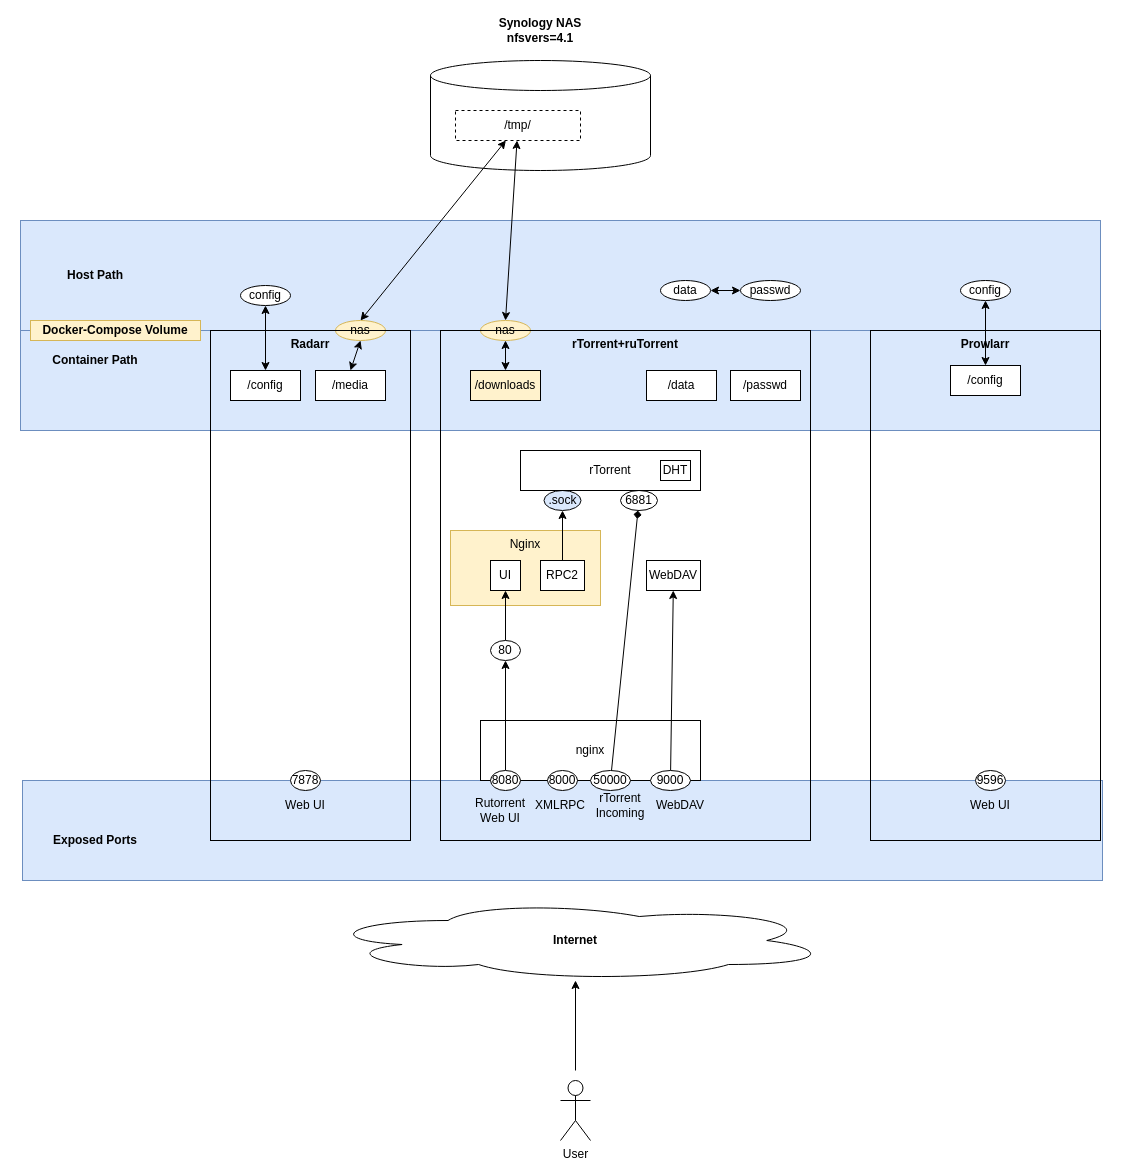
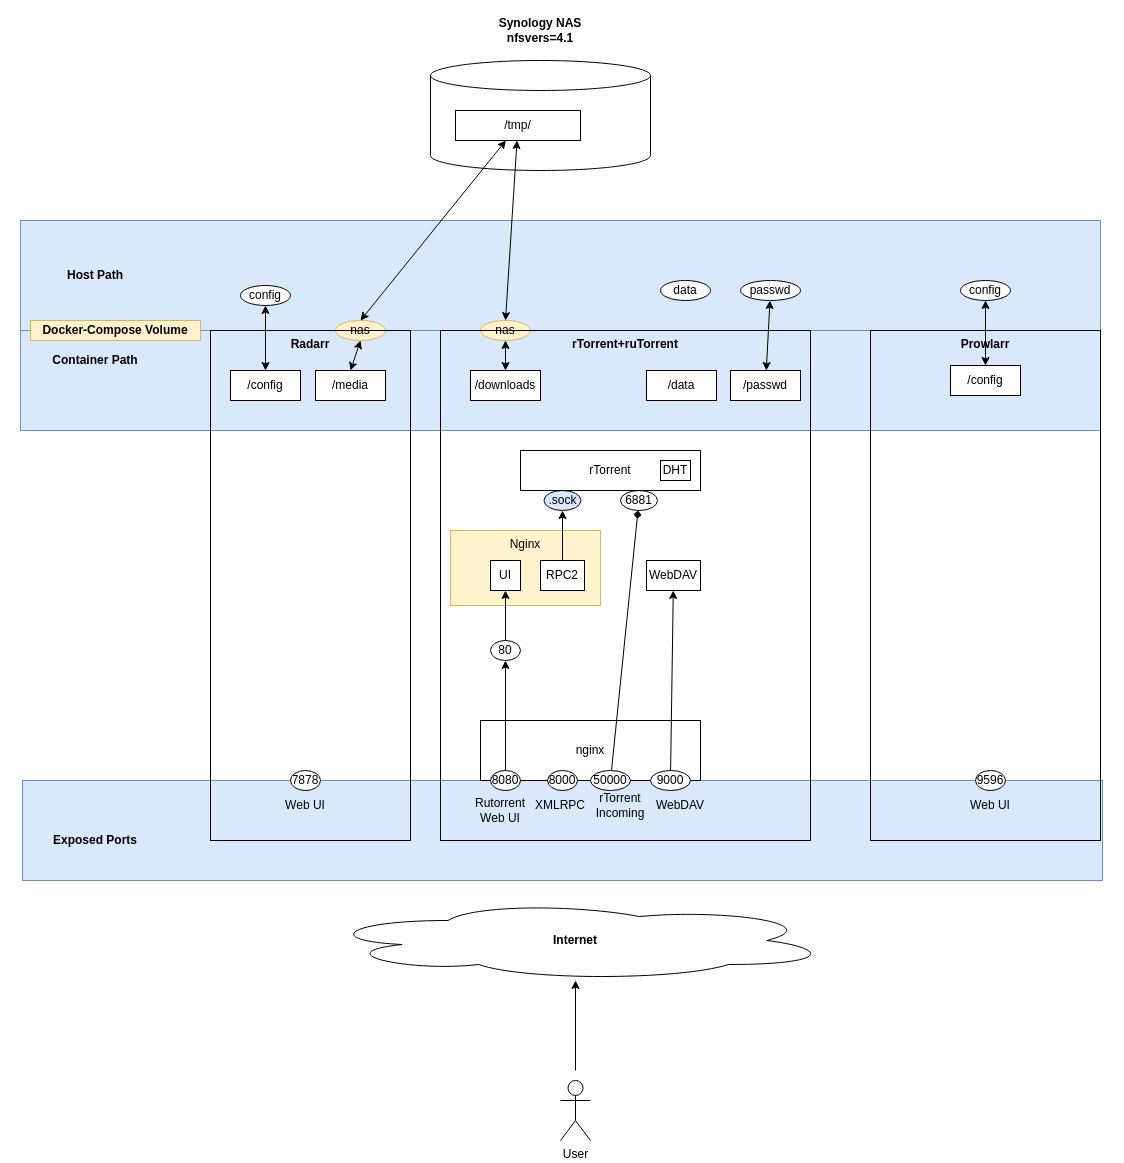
- <mxCell id="32" value="/tmp/" style="rounded=0;whiteSpace=wrap;html=1;dashed=1;" vertex="1" parent="30"><mxGeometry x="25" y="90" width="125" height="30" as="geometry" /></mxCell>
+ <mxCell id="32" value="/tmp/" style="rounded=0;whiteSpace=wrap;html=1;" vertex="1" parent="30"><mxGeometry x="25" y="90" width="125" height="30" as="geometry" /></mxCell>
- <mxCell id="43" style="edgeStyle=none;rounded=0;orthogonalLoop=1;jettySize=auto;html=1;startArrow=classic;startFill=1;" edge="1" parent="1" source="44" target="42"><mxGeometry relative="1" as="geometry" /></mxCell>
+ <mxCell id="43" style="edgeStyle=none;rounded=0;orthogonalLoop=1;jettySize=auto;html=1;startArrow=classic;startFill=1;" edge="1" parent="1" source="44" target="41"><mxGeometry relative="1" as="geometry" /></mxCell>
- <mxCell id="39" value="/downloads" style="rounded=0;whiteSpace=wrap;html=1;fillColor=#fff2cc;" vertex="1" parent="1"><mxGeometry x="470" y="370" width="70" height="30" as="geometry" /></mxCell>
+ <mxCell id="39" value="/downloads" style="rounded=0;whiteSpace=wrap;html=1;" vertex="1" parent="1"><mxGeometry x="470" y="370" width="70" height="30" as="geometry" /></mxCell>
